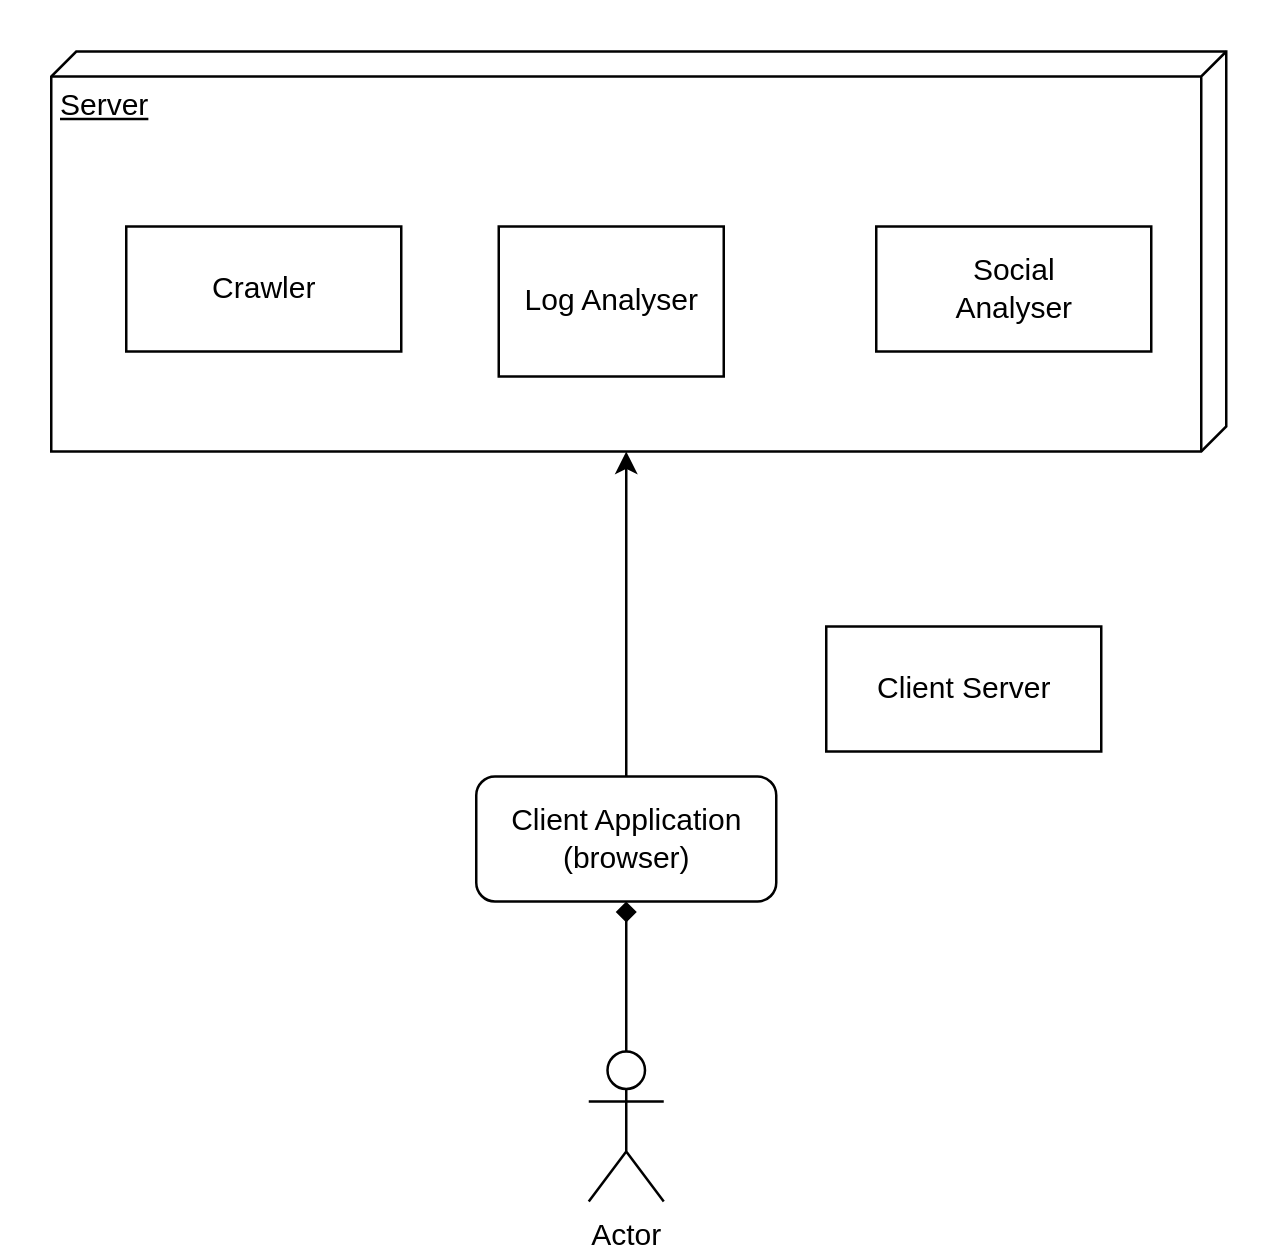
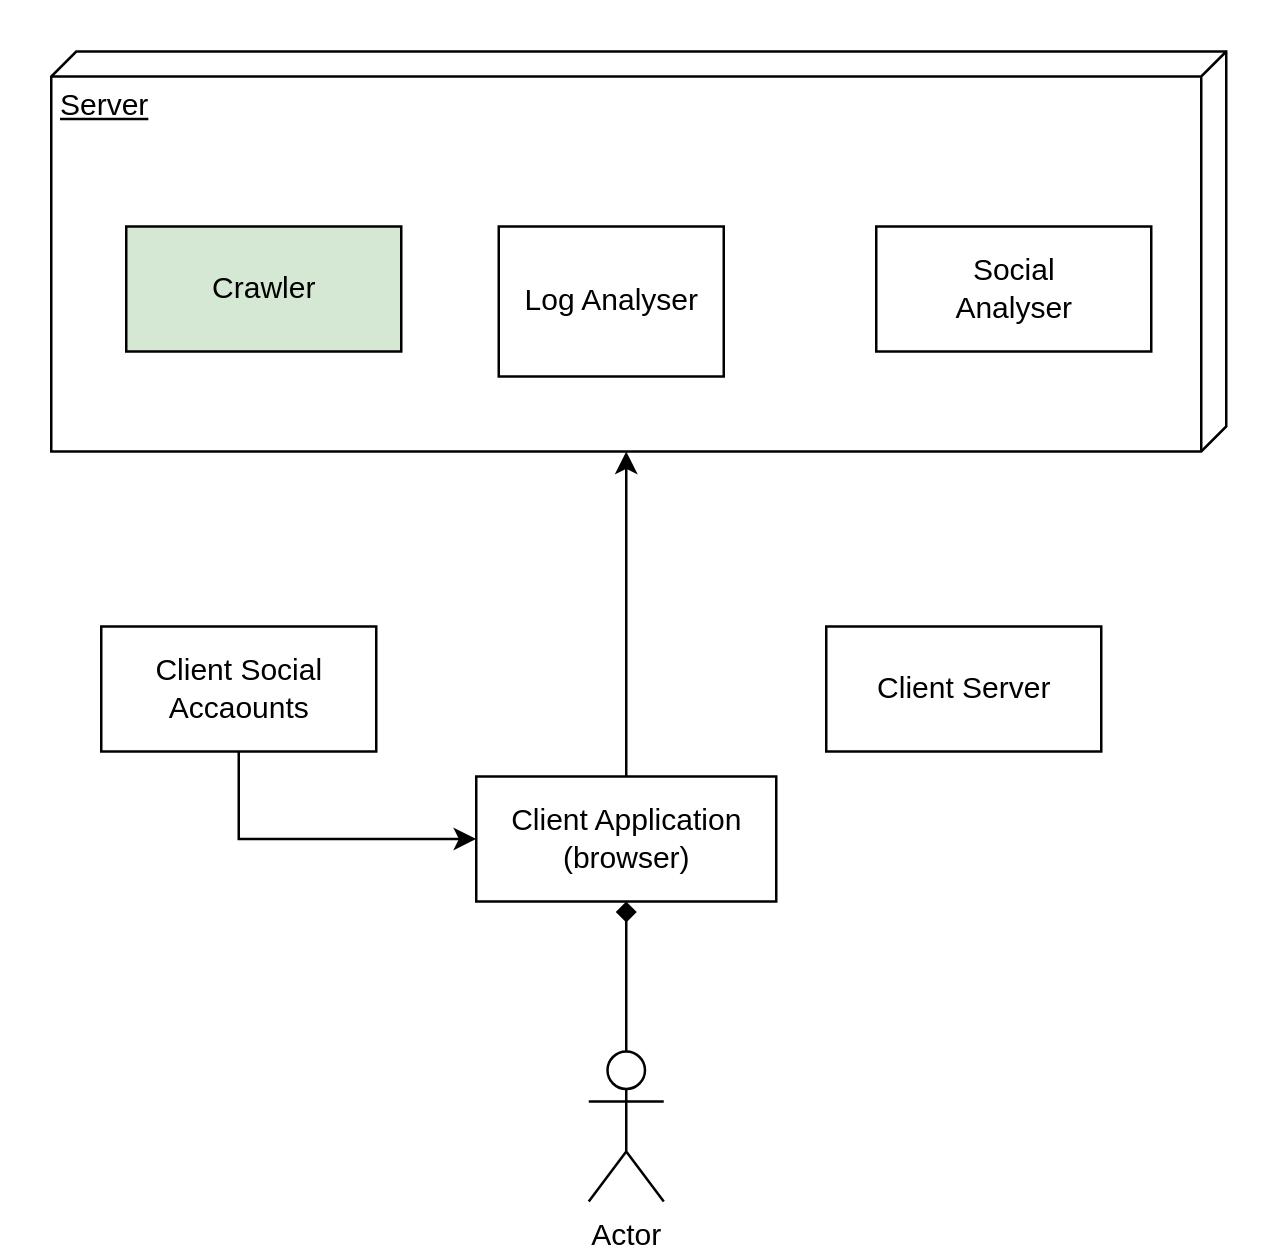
- <mxCell id="7" value="Crawler" style="html=1;" vertex="1" parent="1"><mxGeometry x="50" y="90" width="110" height="50" as="geometry" /></mxCell>
+ <mxCell id="7" value="Crawler" style="html=1;fillColor=#d5e8d4;" vertex="1" parent="1"><mxGeometry x="50" y="90" width="110" height="50" as="geometry" /></mxCell>
+ <mxCell id="12" value="&lt;div&gt;Client Social&lt;/div&gt;&lt;div&gt;Accaounts&lt;/div&gt;" style="html=1;" vertex="1" parent="1"><mxGeometry x="40" y="250" width="110" height="50" as="geometry" /></mxCell>
+ <mxCell id="11" style="edgeStyle=orthogonalEdgeStyle;rounded=0;orthogonalLoop=1;jettySize=auto;html=1;exitX=0.5;exitY=1;exitDx=0;exitDy=0;entryX=0;entryY=0.5;entryDx=0;entryDy=0;" edge="1" parent="1" source="12" target="5"><mxGeometry relative="1" as="geometry" /></mxCell>
- <mxCell id="5" value="Client Application&lt;br&gt;(browser)" style="html=1;rounded=1;" vertex="1" parent="1"><mxGeometry x="190" y="310" width="120" height="50" as="geometry" /></mxCell>
+ <mxCell id="5" value="Client Application&lt;br&gt;(browser)" style="html=1;" vertex="1" parent="1"><mxGeometry x="190" y="310" width="120" height="50" as="geometry" /></mxCell>
